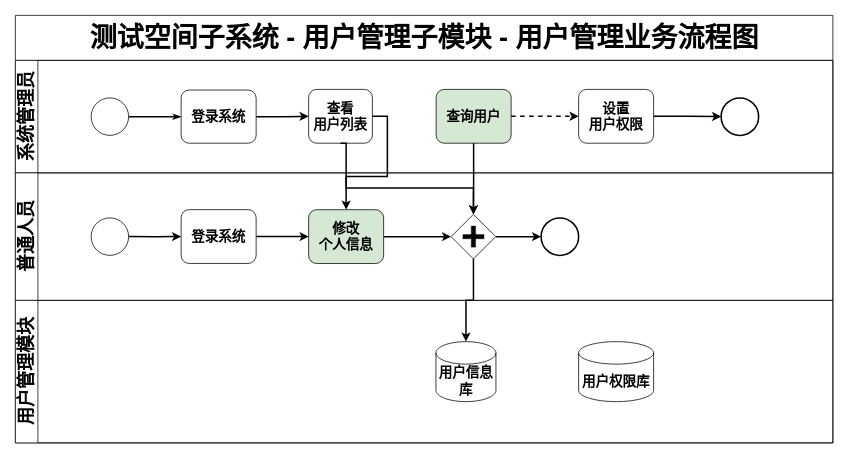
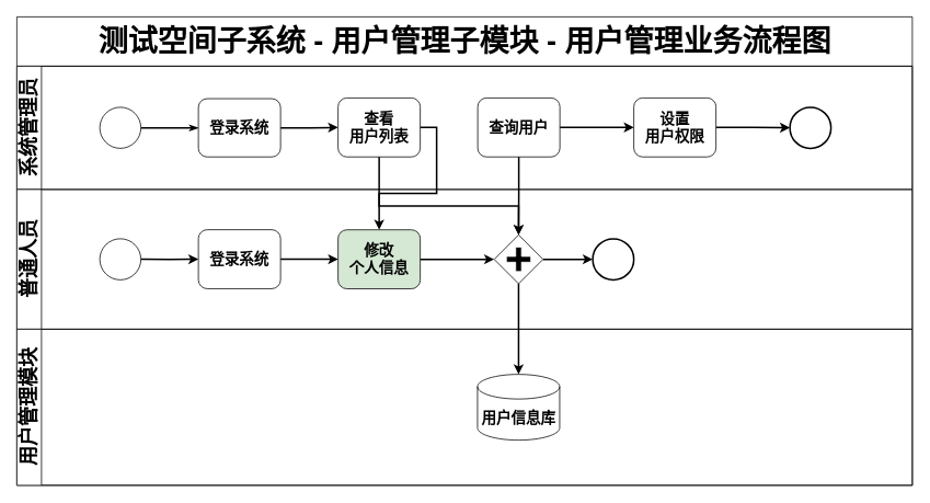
- <mxCell id="10" value="&lt;span style=&quot;font-size: 18px&quot;&gt;&lt;b&gt;查看&lt;br&gt;用户列表&lt;br&gt;&lt;/b&gt;&lt;/span&gt;" style="rounded=1;whiteSpace=wrap;html=1;shadow=0;labelBackgroundColor=none;strokeWidth=1;fontFamily=Verdana;fontSize=8;align=center;" parent="3" vertex="1"><mxGeometry x="391" y="38.69" width="85" height="71.75" as="geometry" /></mxCell>
+ <mxCell id="10" value="&lt;span style=&quot;font-size: 18px&quot;&gt;&lt;b&gt;查看&lt;br&gt;用户列表&lt;br&gt;&lt;/b&gt;&lt;/span&gt;" style="rounded=1;whiteSpace=wrap;html=1;shadow=0;labelBackgroundColor=none;strokeWidth=1;fontFamily=Verdana;fontSize=8;align=center;" parent="3" vertex="1"><mxGeometry x="391" y="38.69" width="100" height="71.75" as="geometry" /></mxCell>
- <mxCell id="12" value="&lt;span style=&quot;font-size: 18px&quot;&gt;&lt;b&gt;查询用户&lt;br&gt;&lt;/b&gt;&lt;/span&gt;" style="rounded=1;whiteSpace=wrap;html=1;shadow=0;labelBackgroundColor=none;strokeWidth=1;fontFamily=Verdana;fontSize=8;align=center;fillColor=#d5e8d4;" vertex="1" parent="3"><mxGeometry x="561" y="38.69" width="100" height="71.75" as="geometry" /></mxCell>
+ <mxCell id="12" value="&lt;span style=&quot;font-size: 18px&quot;&gt;&lt;b&gt;查询用户&lt;br&gt;&lt;/b&gt;&lt;/span&gt;" style="rounded=1;whiteSpace=wrap;html=1;shadow=0;labelBackgroundColor=none;strokeWidth=1;fontFamily=Verdana;fontSize=8;align=center;" vertex="1" parent="3"><mxGeometry x="561" y="38.69" width="100" height="71.75" as="geometry" /></mxCell>
- <mxCell id="11" style="edgeStyle=orthogonalEdgeStyle;rounded=0;orthogonalLoop=1;jettySize=auto;html=1;exitX=1;exitY=0.5;exitDx=0;exitDy=0;strokeWidth=2;dashed=1;" edge="1" parent="3" source="12" target="14"><mxGeometry relative="1" as="geometry" /></mxCell>
+ <mxCell id="11" style="edgeStyle=orthogonalEdgeStyle;rounded=0;orthogonalLoop=1;jettySize=auto;html=1;exitX=1;exitY=0.5;exitDx=0;exitDy=0;strokeWidth=2;" edge="1" parent="3" source="12" target="14"><mxGeometry relative="1" as="geometry" /></mxCell>
- <mxCell id="26" value="&lt;span style=&quot;font-size: 18px&quot;&gt;&lt;b&gt;用户信息库&lt;/b&gt;&lt;/span&gt;" style="shape=cylinder3;whiteSpace=wrap;html=1;boundedLbl=1;backgroundOutline=1;size=15;" parent="25" vertex="1"><mxGeometry x="560.75" y="55" width="80" height="80" as="geometry" /></mxCell>
+ <mxCell id="26" value="&lt;span style=&quot;font-size: 18px&quot;&gt;&lt;b&gt;用户信息库&lt;/b&gt;&lt;/span&gt;" style="shape=cylinder3;whiteSpace=wrap;html=1;boundedLbl=1;backgroundOutline=1;size=15;" parent="25" vertex="1"><mxGeometry x="560.75" y="55" width="100" height="80" as="geometry" /></mxCell>
- <mxCell id="27" value="&lt;span style=&quot;font-size: 18px&quot;&gt;&lt;b&gt;用户权限库&lt;/b&gt;&lt;/span&gt;" style="shape=cylinder3;whiteSpace=wrap;html=1;boundedLbl=1;backgroundOutline=1;size=15;" vertex="1" parent="25"><mxGeometry x="751" y="55" width="100" height="80" as="geometry" /></mxCell>
